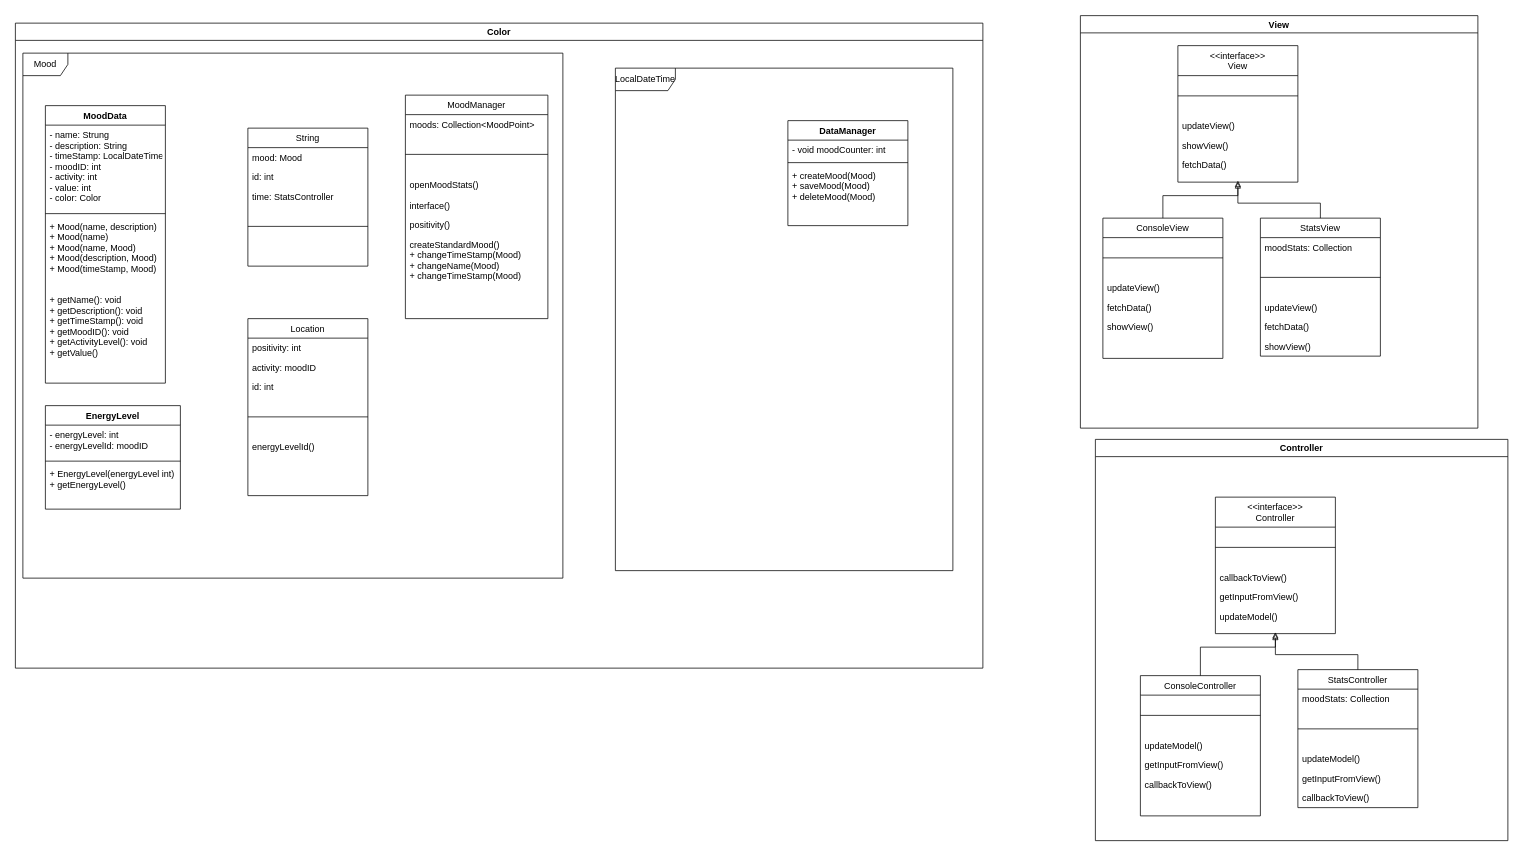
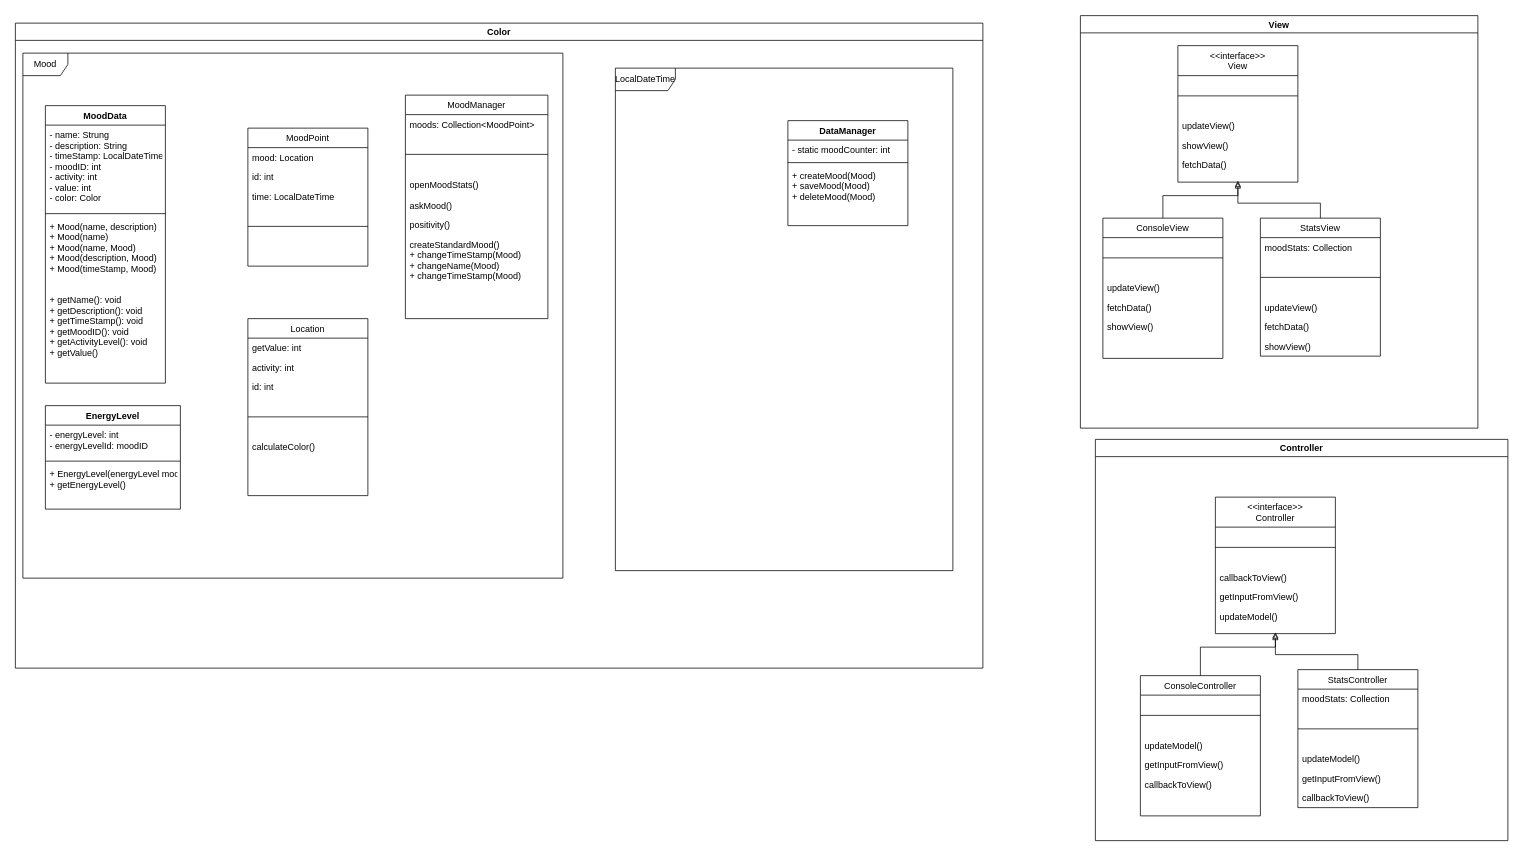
- <mxCell id="5" value="String" style="swimlane;fontStyle=0;align=center;verticalAlign=top;childLayout=stackLayout;horizontal=1;startSize=26;horizontalStack=0;resizeParent=1;resizeLast=0;collapsible=1;marginBottom=0;rounded=0;shadow=0;strokeWidth=1;" parent="2" vertex="1"><mxGeometry x="310" y="140" width="160" height="184" as="geometry"><mxRectangle x="230" y="140" width="160" height="26" as="alternateBounds" /></mxGeometry></mxCell>
+ <mxCell id="5" value="MoodPoint" style="swimlane;fontStyle=0;align=center;verticalAlign=top;childLayout=stackLayout;horizontal=1;startSize=26;horizontalStack=0;resizeParent=1;resizeLast=0;collapsible=1;marginBottom=0;rounded=0;shadow=0;strokeWidth=1;" parent="2" vertex="1"><mxGeometry x="310" y="140" width="160" height="184" as="geometry"><mxRectangle x="230" y="140" width="160" height="26" as="alternateBounds" /></mxGeometry></mxCell>
- <mxCell id="32" value="- void moodCounter: int" style="text;strokeColor=none;fillColor=none;align=left;verticalAlign=top;spacingLeft=4;spacingRight=4;overflow=hidden;rotatable=0;points=[[0,0.5],[1,0.5]];portConstraint=eastwest;" vertex="1" parent="31"><mxGeometry y="26" width="160" height="26" as="geometry" /></mxCell>
+ <mxCell id="32" value="- static moodCounter: int" style="text;strokeColor=none;fillColor=none;align=left;verticalAlign=top;spacingLeft=4;spacingRight=4;overflow=hidden;rotatable=0;points=[[0,0.5],[1,0.5]];portConstraint=eastwest;" vertex="1" parent="31"><mxGeometry y="26" width="160" height="26" as="geometry" /></mxCell>
- <mxCell id="6" value="mood: Mood" style="text;align=left;verticalAlign=top;spacingLeft=4;spacingRight=4;overflow=hidden;rotatable=0;points=[[0,0.5],[1,0.5]];portConstraint=eastwest;rounded=0;shadow=0;html=0;" parent="5" vertex="1"><mxGeometry y="26" width="160" height="26" as="geometry" /></mxCell>
+ <mxCell id="6" value="mood: Location" style="text;align=left;verticalAlign=top;spacingLeft=4;spacingRight=4;overflow=hidden;rotatable=0;points=[[0,0.5],[1,0.5]];portConstraint=eastwest;rounded=0;shadow=0;html=0;" parent="5" vertex="1"><mxGeometry y="26" width="160" height="26" as="geometry" /></mxCell>
- <mxCell id="8" value="time: StatsController" style="text;align=left;verticalAlign=top;spacingLeft=4;spacingRight=4;overflow=hidden;rotatable=0;points=[[0,0.5],[1,0.5]];portConstraint=eastwest;rounded=0;shadow=0;html=0;" parent="5" vertex="1"><mxGeometry y="78" width="160" height="26" as="geometry" /></mxCell>
+ <mxCell id="8" value="time: LocalDateTime" style="text;align=left;verticalAlign=top;spacingLeft=4;spacingRight=4;overflow=hidden;rotatable=0;points=[[0,0.5],[1,0.5]];portConstraint=eastwest;rounded=0;shadow=0;html=0;" parent="5" vertex="1"><mxGeometry y="78" width="160" height="26" as="geometry" /></mxCell>
- <mxCell id="20" value="interface()" style="text;align=left;verticalAlign=top;spacingLeft=4;spacingRight=4;overflow=hidden;rotatable=0;points=[[0,0.5],[1,0.5]];portConstraint=eastwest;rounded=0;shadow=0;html=0;" parent="16" vertex="1"><mxGeometry y="134" width="190" height="26" as="geometry" /></mxCell>
+ <mxCell id="20" value="askMood()" style="text;align=left;verticalAlign=top;spacingLeft=4;spacingRight=4;overflow=hidden;rotatable=0;points=[[0,0.5],[1,0.5]];portConstraint=eastwest;rounded=0;shadow=0;html=0;" parent="16" vertex="1"><mxGeometry y="134" width="190" height="26" as="geometry" /></mxCell>
- <mxCell id="11" value="positivity: int" style="text;align=left;verticalAlign=top;spacingLeft=4;spacingRight=4;overflow=hidden;rotatable=0;points=[[0,0.5],[1,0.5]];portConstraint=eastwest;rounded=0;shadow=0;html=0;" parent="10" vertex="1"><mxGeometry y="26" width="160" height="26" as="geometry" /></mxCell>
+ <mxCell id="11" value="getValue: int" style="text;align=left;verticalAlign=top;spacingLeft=4;spacingRight=4;overflow=hidden;rotatable=0;points=[[0,0.5],[1,0.5]];portConstraint=eastwest;rounded=0;shadow=0;html=0;" parent="10" vertex="1"><mxGeometry y="26" width="160" height="26" as="geometry" /></mxCell>
- <mxCell id="12" value="activity: moodID" style="text;align=left;verticalAlign=top;spacingLeft=4;spacingRight=4;overflow=hidden;rotatable=0;points=[[0,0.5],[1,0.5]];portConstraint=eastwest;rounded=0;shadow=0;html=0;" parent="10" vertex="1"><mxGeometry y="52" width="160" height="26" as="geometry" /></mxCell>
+ <mxCell id="12" value="activity: int" style="text;align=left;verticalAlign=top;spacingLeft=4;spacingRight=4;overflow=hidden;rotatable=0;points=[[0,0.5],[1,0.5]];portConstraint=eastwest;rounded=0;shadow=0;html=0;" parent="10" vertex="1"><mxGeometry y="52" width="160" height="26" as="geometry" /></mxCell>
- <mxCell id="15" value="energyLevelId()" style="text;align=left;verticalAlign=top;spacingLeft=4;spacingRight=4;overflow=hidden;rotatable=0;points=[[0,0.5],[1,0.5]];portConstraint=eastwest;rounded=0;shadow=0;html=0;" parent="10" vertex="1"><mxGeometry y="158" width="160" height="26" as="geometry" /></mxCell>
+ <mxCell id="15" value="calculateColor()" style="text;align=left;verticalAlign=top;spacingLeft=4;spacingRight=4;overflow=hidden;rotatable=0;points=[[0,0.5],[1,0.5]];portConstraint=eastwest;rounded=0;shadow=0;html=0;" parent="10" vertex="1"><mxGeometry y="158" width="160" height="26" as="geometry" /></mxCell>
- <mxCell id="30" value="+ EnergyLevel(energyLevel int)&#10;+ getEnergyLevel()" style="text;strokeColor=none;fillColor=none;align=left;verticalAlign=top;spacingLeft=4;spacingRight=4;overflow=hidden;rotatable=0;points=[[0,0.5],[1,0.5]];portConstraint=eastwest;" vertex="1" parent="27"><mxGeometry y="78" width="180" height="60" as="geometry" /></mxCell>
+ <mxCell id="30" value="+ EnergyLevel(energyLevel mood)&#10;+ getEnergyLevel()" style="text;strokeColor=none;fillColor=none;align=left;verticalAlign=top;spacingLeft=4;spacingRight=4;overflow=hidden;rotatable=0;points=[[0,0.5],[1,0.5]];portConstraint=eastwest;" vertex="1" parent="27"><mxGeometry y="78" width="180" height="60" as="geometry" /></mxCell>
